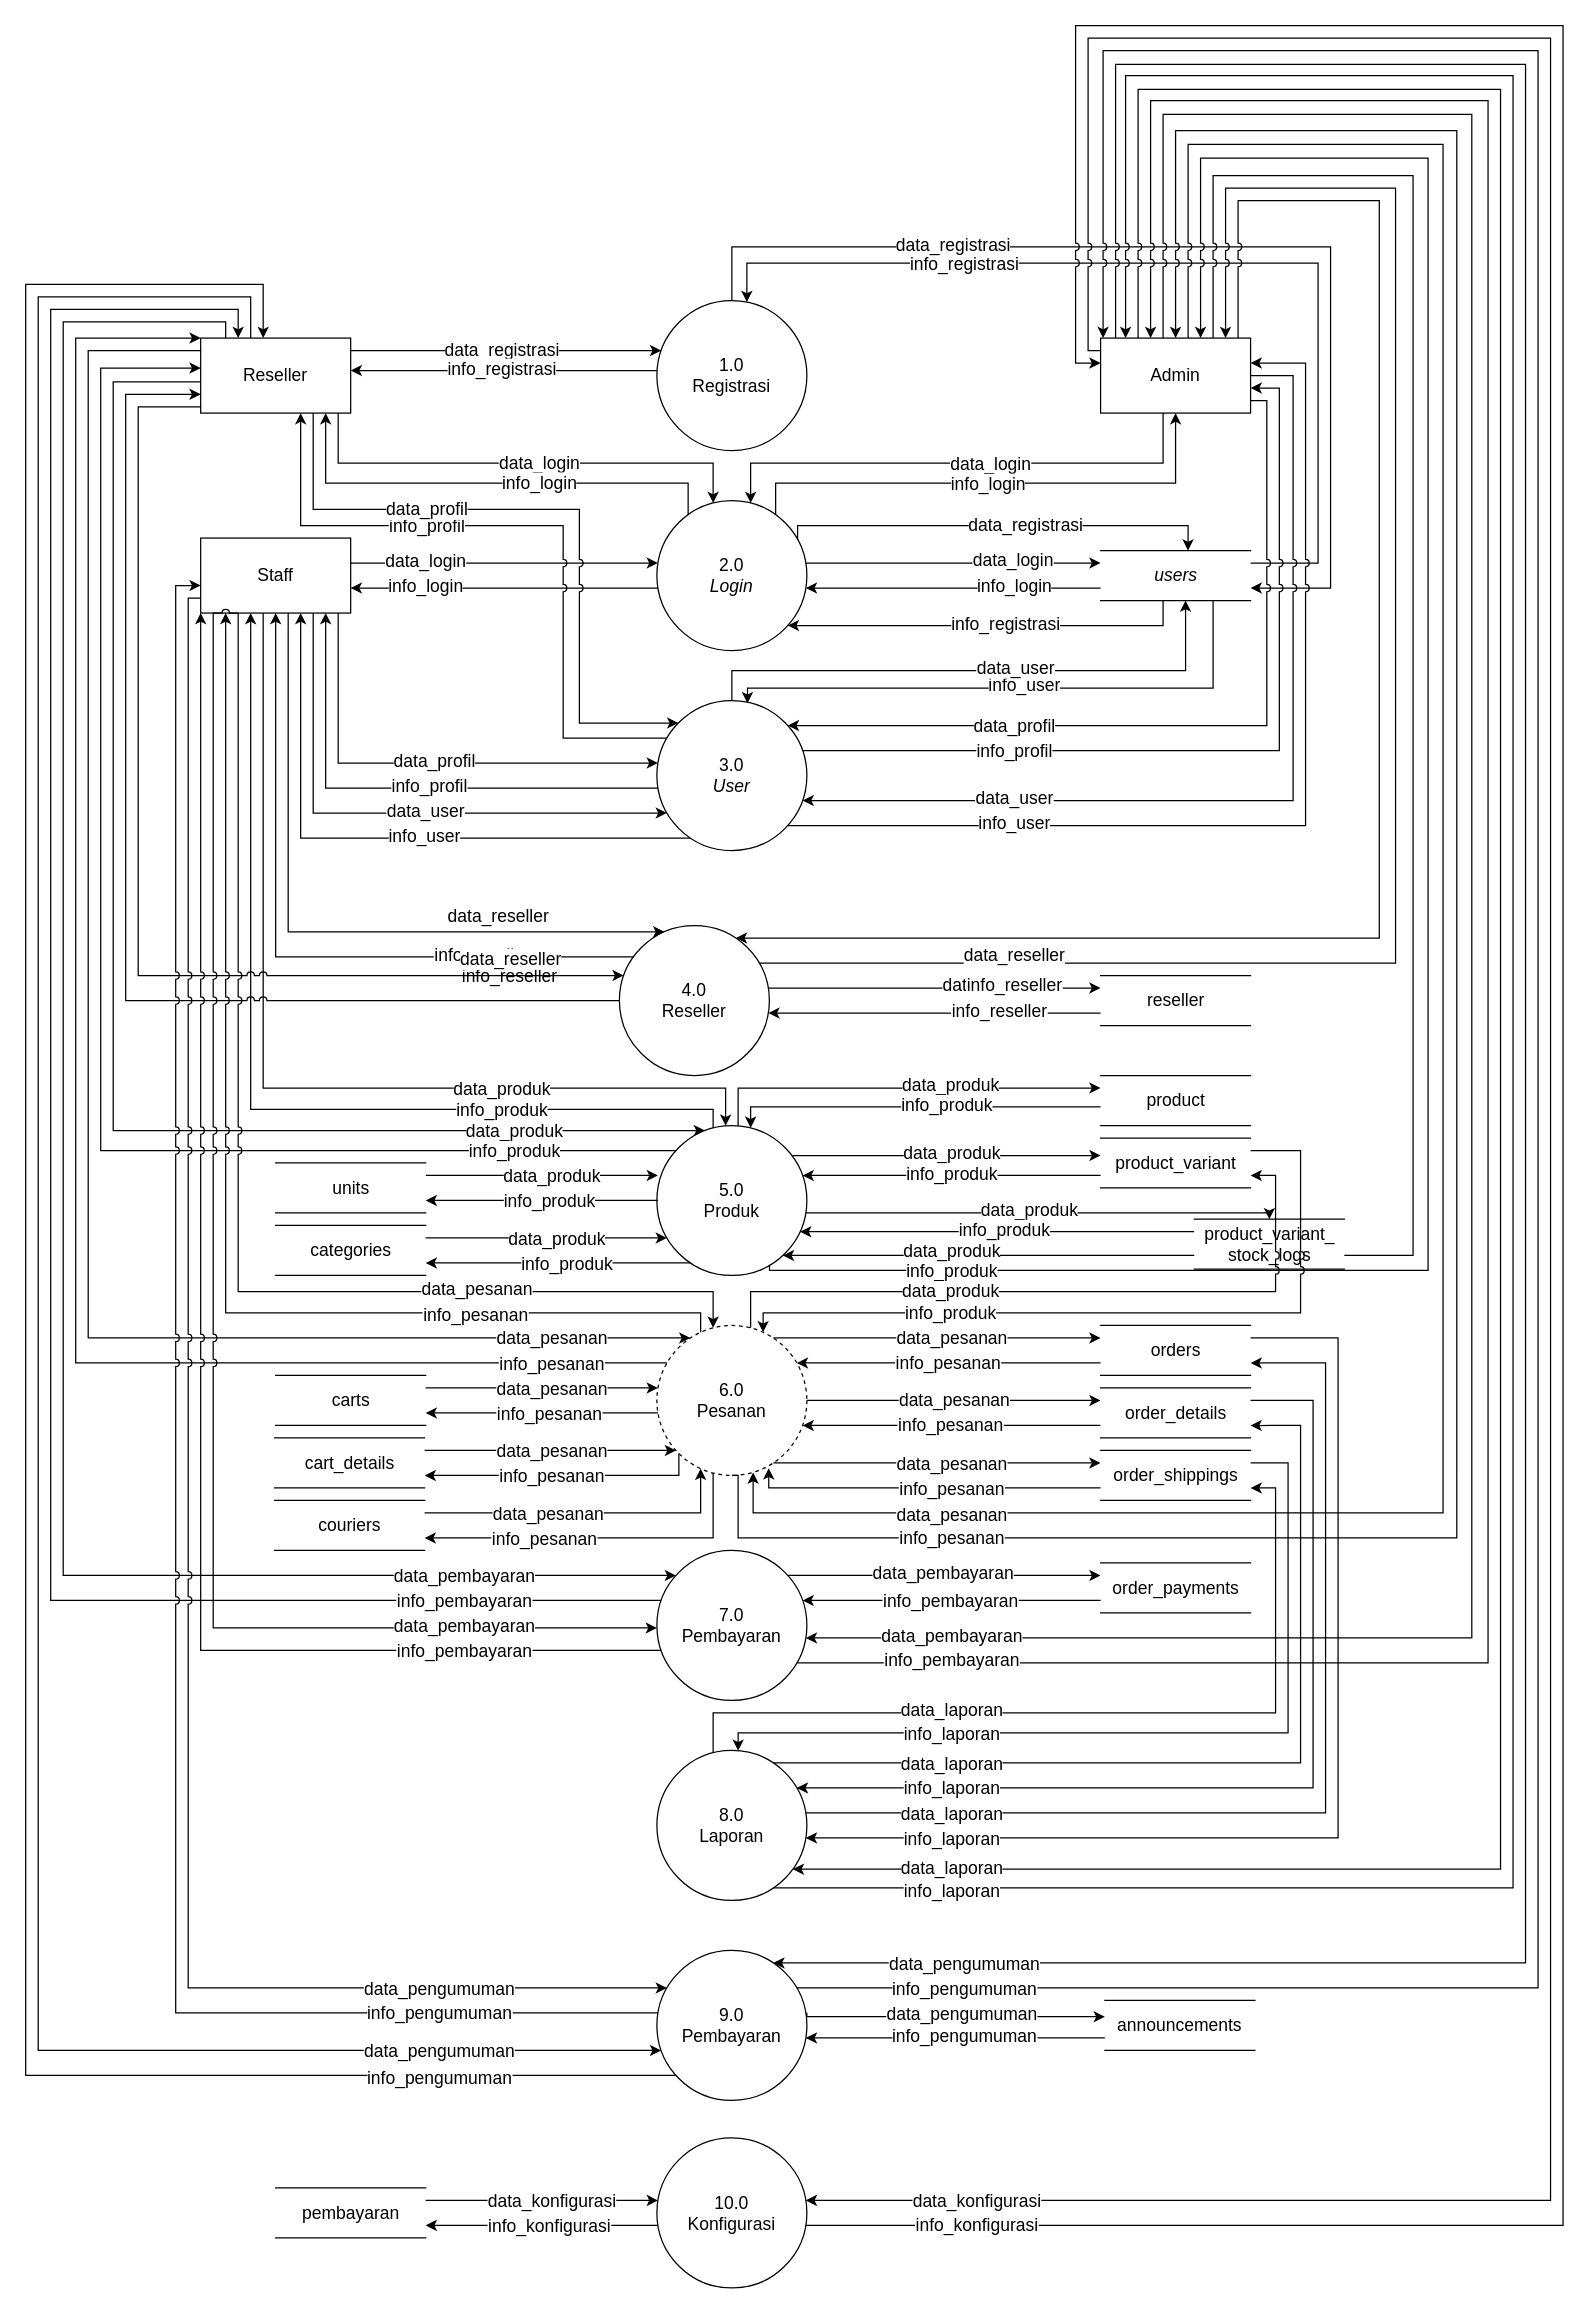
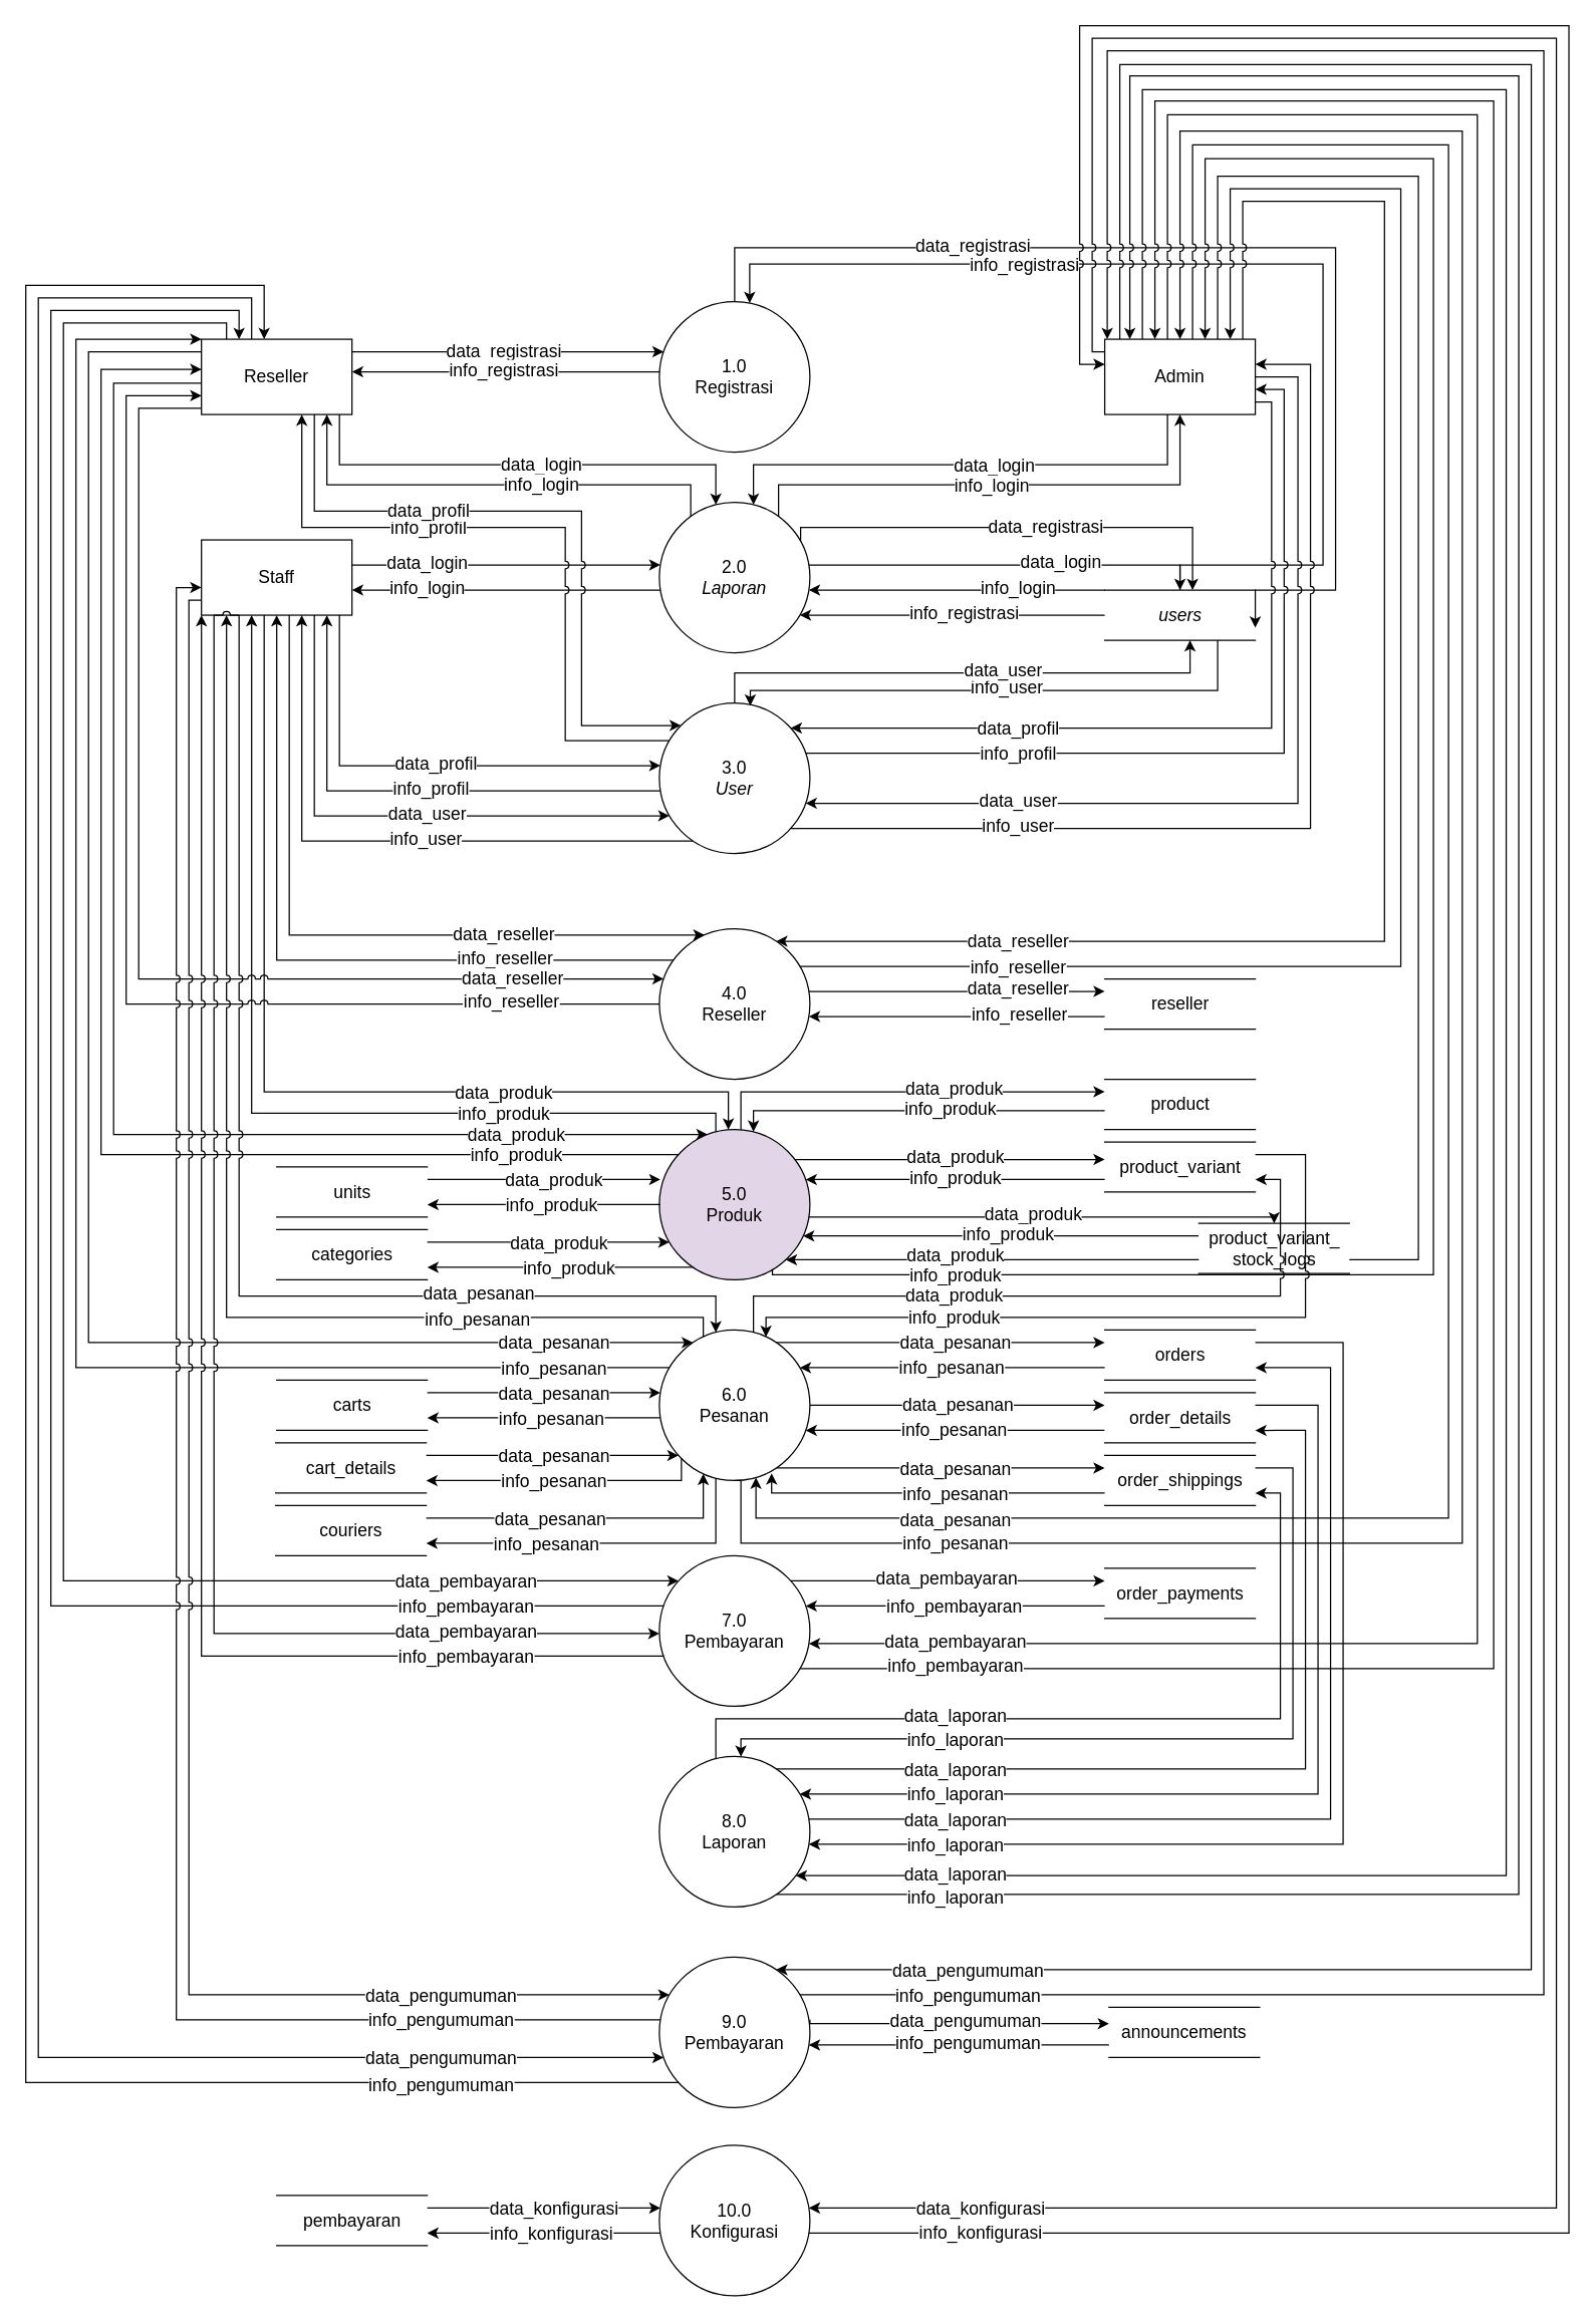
- <mxCell id="3" value="&lt;font face=&quot;arial mt, sans-serif&quot; style=&quot;font-size: 14px;&quot;&gt;2.0&lt;br style=&quot;font-size: 14px;&quot;&gt;&lt;i style=&quot;font-size: 14px;&quot;&gt;Login&lt;/i&gt;&lt;/font&gt;" style="ellipse;html=1;aspect=fixed;whiteSpace=wrap;fontSize=14;" parent="1" vertex="1"><mxGeometry x="525" y="400" width="120" height="120" as="geometry" /></mxCell>
+ <mxCell id="3" value="&lt;font face=&quot;arial mt, sans-serif&quot; style=&quot;font-size: 14px;&quot;&gt;2.0&lt;br style=&quot;font-size: 14px;&quot;&gt;&lt;i style=&quot;font-size: 14px;&quot;&gt;Laporan&lt;/i&gt;&lt;/font&gt;" style="ellipse;html=1;aspect=fixed;whiteSpace=wrap;fontSize=14;" parent="1" vertex="1"><mxGeometry x="525" y="400" width="120" height="120" as="geometry" /></mxCell>
- <mxCell id="25" value="&lt;i style=&quot;font-size: 14px;&quot;&gt;users&lt;/i&gt;" style="html=1;dashed=0;whitespace=wrap;shape=partialRectangle;right=0;left=0;fontSize=14;" parent="1" vertex="1"><mxGeometry x="880" y="440" width="120" height="40" as="geometry" /></mxCell>
+ <mxCell id="25" value="&lt;i style=&quot;font-size: 14px;&quot;&gt;users&lt;/i&gt;" style="html=1;dashed=0;whitespace=wrap;shape=partialRectangle;right=0;left=0;fontSize=14;" parent="1" vertex="1"><mxGeometry x="880" y="470" width="120" height="40" as="geometry" /></mxCell>
- <mxCell id="5" value="&lt;font face=&quot;arial mt, sans-serif&quot; style=&quot;font-size: 14px;&quot;&gt;4.0&lt;br style=&quot;font-size: 14px;&quot;&gt;Reseller&lt;br&gt;&lt;/font&gt;" style="ellipse;html=1;aspect=fixed;whiteSpace=wrap;fontSize=14;" parent="1" vertex="1"><mxGeometry x="495" y="740" width="120" height="120" as="geometry" /></mxCell>
+ <mxCell id="5" value="&lt;font face=&quot;arial mt, sans-serif&quot; style=&quot;font-size: 14px;&quot;&gt;4.0&lt;br style=&quot;font-size: 14px;&quot;&gt;Reseller&lt;br&gt;&lt;/font&gt;" style="ellipse;html=1;aspect=fixed;whiteSpace=wrap;fontSize=14;" parent="1" vertex="1"><mxGeometry x="525" y="740" width="120" height="120" as="geometry" /></mxCell>
- <mxCell id="40" value="&lt;font face=&quot;arial mt, sans-serif&quot; style=&quot;font-size: 14px;&quot;&gt;5.0&lt;br style=&quot;font-size: 14px;&quot;&gt;Produk&lt;br&gt;&lt;/font&gt;" style="ellipse;html=1;aspect=fixed;whiteSpace=wrap;fontSize=14;" parent="1" vertex="1"><mxGeometry x="525" y="900" width="120" height="120" as="geometry" /></mxCell>
+ <mxCell id="40" value="&lt;font face=&quot;arial mt, sans-serif&quot; style=&quot;font-size: 14px;&quot;&gt;5.0&lt;br style=&quot;font-size: 14px;&quot;&gt;Produk&lt;br&gt;&lt;/font&gt;" style="ellipse;html=1;aspect=fixed;whiteSpace=wrap;fontSize=14;fillColor=#e1d5e7;" parent="1" vertex="1"><mxGeometry x="525" y="900" width="120" height="120" as="geometry" /></mxCell>
- <mxCell id="41" value="&lt;font face=&quot;arial mt, sans-serif&quot; style=&quot;font-size: 14px;&quot;&gt;6.0&lt;br style=&quot;font-size: 14px;&quot;&gt;Pesanan&lt;br&gt;&lt;/font&gt;" style="ellipse;html=1;aspect=fixed;whiteSpace=wrap;fontSize=14;dashed=1;" parent="1" vertex="1"><mxGeometry x="525" y="1060" width="120" height="120" as="geometry" /></mxCell>
+ <mxCell id="41" value="&lt;font face=&quot;arial mt, sans-serif&quot; style=&quot;font-size: 14px;&quot;&gt;6.0&lt;br style=&quot;font-size: 14px;&quot;&gt;Pesanan&lt;br&gt;&lt;/font&gt;" style="ellipse;html=1;aspect=fixed;whiteSpace=wrap;fontSize=14;" parent="1" vertex="1"><mxGeometry x="525" y="1060" width="120" height="120" as="geometry" /></mxCell>
